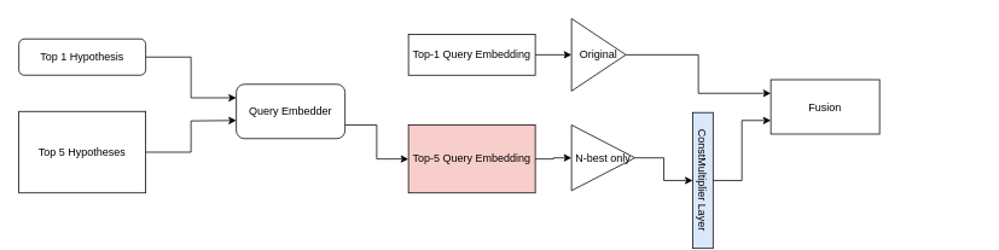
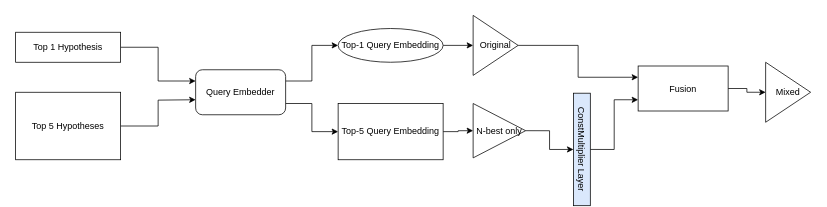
+ <mxCell id="8" style="edgeStyle=orthogonalEdgeStyle;rounded=0;orthogonalLoop=1;jettySize=auto;html=1;exitX=1;exitY=0.25;exitDx=0;exitDy=0;entryX=0;entryY=0.5;entryDx=0;entryDy=0;" parent="1" source="10" target="7" edge="1"><mxGeometry relative="1" as="geometry" /></mxCell>
- <mxCell id="7" value="&lt;div&gt;Top-1 Query Embedding&lt;/div&gt;" style="rounded=0;whiteSpace=wrap;html=1;" parent="1" vertex="1"><mxGeometry x="450" y="37.5" width="140" height="45" as="geometry" /></mxCell>
+ <mxCell id="7" value="&lt;div&gt;Top-1 Query Embedding&lt;/div&gt;" style="ellipse;whiteSpace=wrap;html=1;" parent="1" vertex="1"><mxGeometry x="450" y="37.5" width="140" height="45" as="geometry" /></mxCell>
- <mxCell id="3" value="Top 1 Hypothesis" style="whiteSpace=wrap;html=1;rounded=1;" parent="1" vertex="1"><mxGeometry x="20" y="42.5" width="140" height="40" as="geometry" /></mxCell>
+ <mxCell id="3" value="Top 1 Hypothesis" style="rounded=0;whiteSpace=wrap;html=1;" parent="1" vertex="1"><mxGeometry x="20" y="42.5" width="140" height="40" as="geometry" /></mxCell>
+ <mxCell id="17" style="edgeStyle=orthogonalEdgeStyle;rounded=0;orthogonalLoop=1;jettySize=auto;html=1;exitX=1;exitY=0.5;exitDx=0;exitDy=0;" parent="1" source="18" target="19" edge="1"><mxGeometry relative="1" as="geometry" /></mxCell>
+ <mxCell id="19" value="Mixed" style="triangle;whiteSpace=wrap;html=1;" parent="1" vertex="1"><mxGeometry x="1020" y="82.5" width="60" height="80" as="geometry" /></mxCell>
- <mxCell id="12" value="&lt;div&gt;Top-5 Query Embedding&lt;/div&gt;" style="rounded=0;whiteSpace=wrap;html=1;fillColor=#f8cecc;" parent="1" vertex="1"><mxGeometry x="450" y="137.5" width="140" height="75" as="geometry" /></mxCell>
+ <mxCell id="12" value="&lt;div&gt;Top-5 Query Embedding&lt;/div&gt;" style="rounded=0;whiteSpace=wrap;html=1;" parent="1" vertex="1"><mxGeometry x="450" y="137.5" width="140" height="75" as="geometry" /></mxCell>
